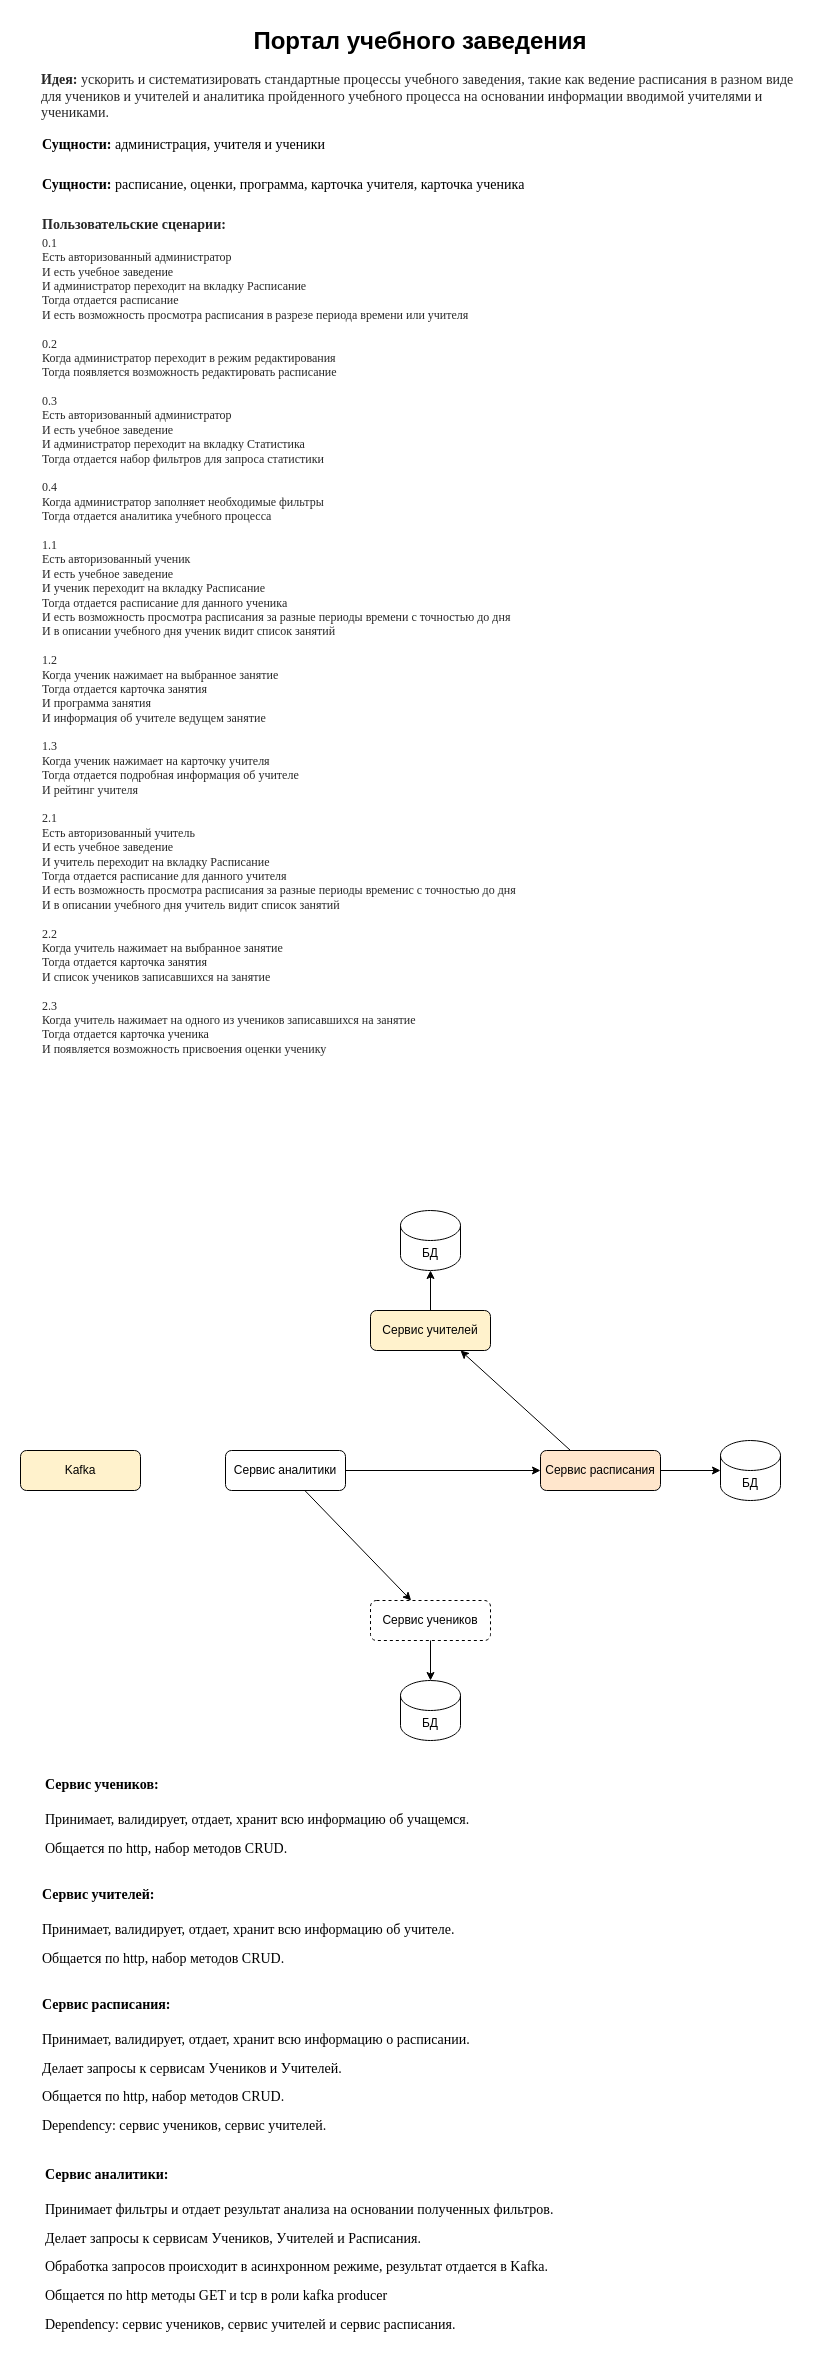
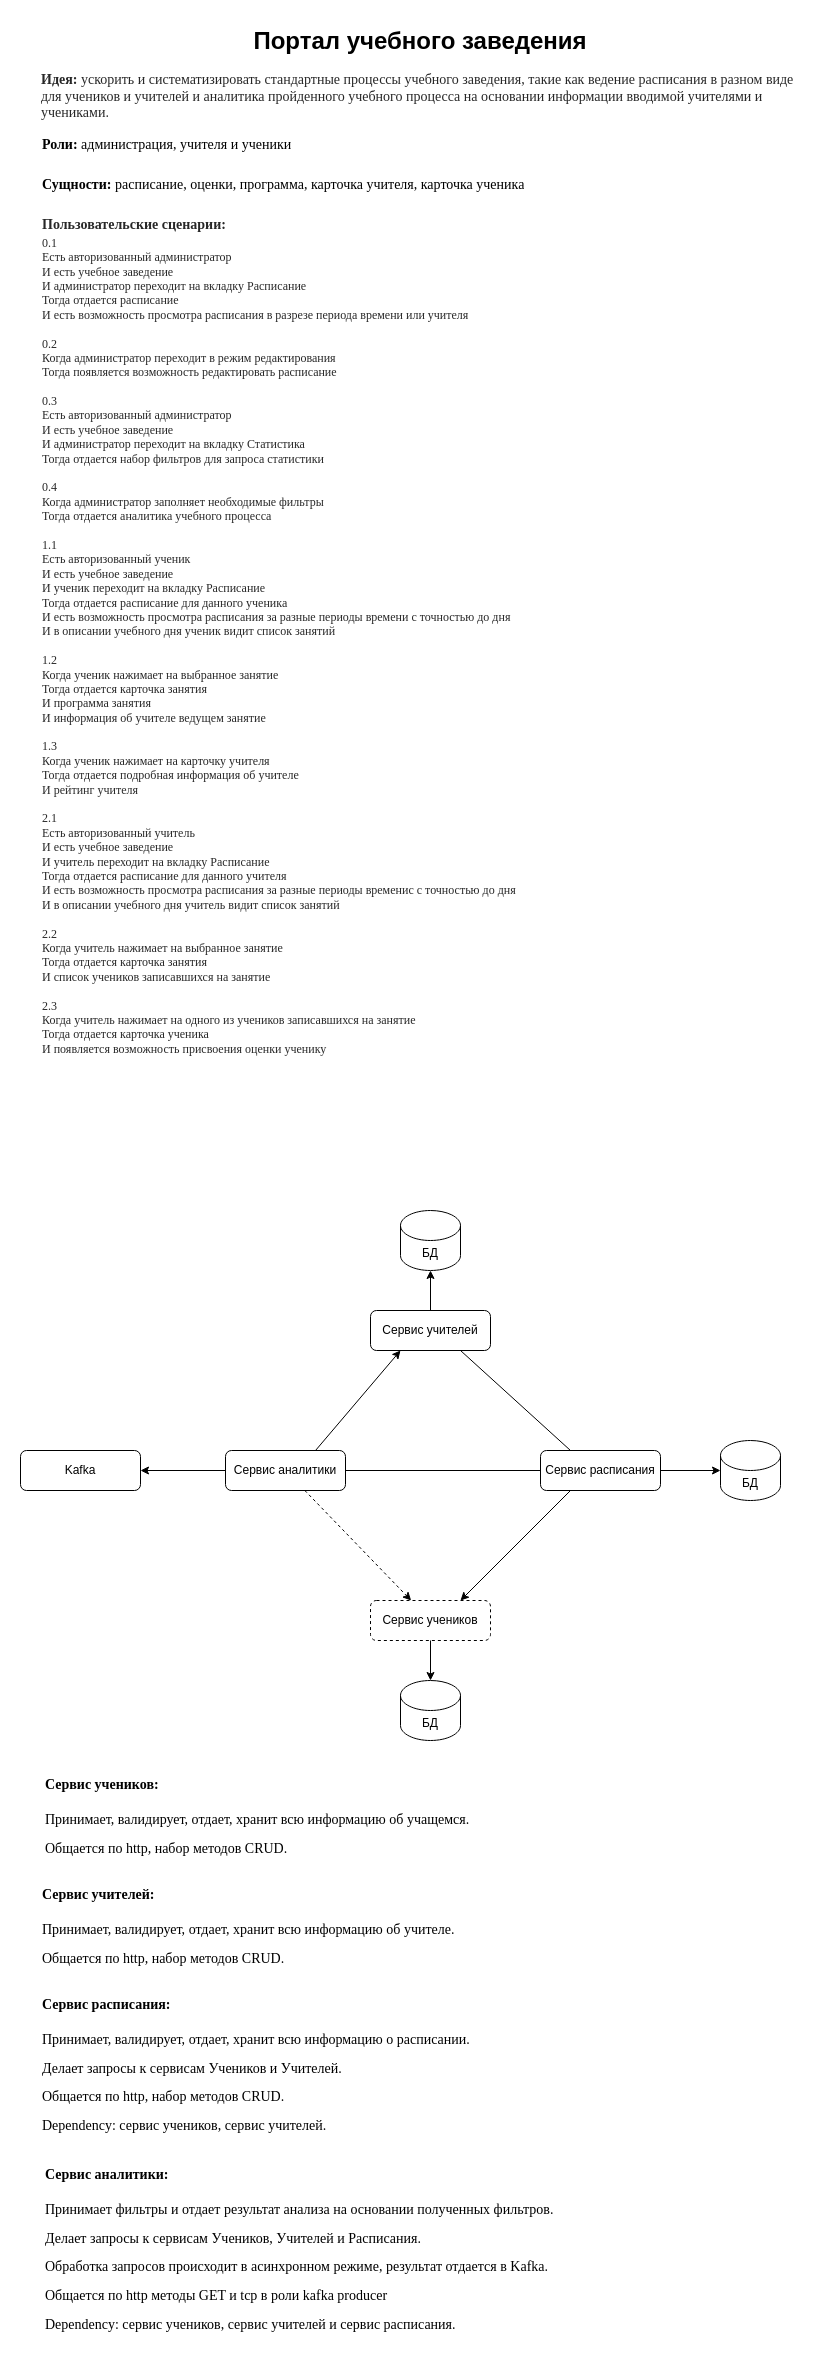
- <mxCell id="20" value="&lt;h1 style=&quot;margin-top: 0px;&quot;&gt;&lt;font face=&quot;Times New Roman&quot;&gt;&lt;font style=&quot;font-size: 14px;&quot;&gt;&lt;span style=&quot;background-color: initial;&quot;&gt;Сущности:&amp;nbsp;&lt;/span&gt;&lt;/font&gt;&lt;font style=&quot;font-size: 14px; font-weight: normal;&quot;&gt;администрация, учителя и ученики&lt;/font&gt;&lt;/font&gt;&lt;/h1&gt;" style="text;html=1;whiteSpace=wrap;overflow=hidden;rounded=0;" vertex="1" parent="1"><mxGeometry x="40" y="120" width="760" height="40" as="geometry" /></mxCell>
+ <mxCell id="20" value="&lt;h1 style=&quot;margin-top: 0px;&quot;&gt;&lt;font face=&quot;Times New Roman&quot;&gt;&lt;font style=&quot;font-size: 14px;&quot;&gt;&lt;span style=&quot;background-color: initial;&quot;&gt;Роли:&amp;nbsp;&lt;/span&gt;&lt;/font&gt;&lt;font style=&quot;font-size: 14px; font-weight: normal;&quot;&gt;администрация, учителя и ученики&lt;/font&gt;&lt;/font&gt;&lt;/h1&gt;" style="text;html=1;whiteSpace=wrap;overflow=hidden;rounded=0;" vertex="1" parent="1"><mxGeometry x="40" y="120" width="760" height="40" as="geometry" /></mxCell>
- <mxCell id="4" value="Сервис учителей" style="rounded=1;whiteSpace=wrap;html=1;fontSize=12;glass=0;strokeWidth=1;shadow=0;fillColor=#fff2cc;" vertex="1" parent="1"><mxGeometry x="370" y="1310" width="120" height="40" as="geometry" /></mxCell>
+ <mxCell id="4" value="Сервис учителей" style="rounded=1;whiteSpace=wrap;html=1;fontSize=12;glass=0;strokeWidth=1;shadow=0;" vertex="1" parent="1"><mxGeometry x="370" y="1310" width="120" height="40" as="geometry" /></mxCell>
- <mxCell id="13" value="" style="endArrow=classic;html=1;rounded=0;entryX=0.75;entryY=1;entryDx=0;entryDy=0;exitX=0.25;exitY=0;exitDx=0;exitDy=0;" edge="1" parent="1" source="6" target="4"><mxGeometry width="50" height="50" relative="1" as="geometry"><mxPoint x="690" y="1500" as="sourcePoint" /><mxPoint x="740" y="1450" as="targetPoint" /></mxGeometry></mxCell>
+ <mxCell id="13" value="" style="endArrow=none;html=1;rounded=0;entryX=0.75;entryY=1;entryDx=0;entryDy=0;exitX=0.25;exitY=0;exitDx=0;exitDy=0;" edge="1" parent="1" source="6" target="4"><mxGeometry width="50" height="50" relative="1" as="geometry"><mxPoint x="690" y="1500" as="sourcePoint" /><mxPoint x="740" y="1450" as="targetPoint" /></mxGeometry></mxCell>
+ <mxCell id="11" value="" style="endArrow=classic;html=1;rounded=0;exitX=0.75;exitY=0;exitDx=0;exitDy=0;entryX=0.25;entryY=1;entryDx=0;entryDy=0;" edge="1" parent="1" source="8" target="4"><mxGeometry width="50" height="50" relative="1" as="geometry"><mxPoint x="600" y="1590" as="sourcePoint" /><mxPoint x="650" y="1540" as="targetPoint" /></mxGeometry></mxCell>
- <mxCell id="17" value="Kafka" style="rounded=1;whiteSpace=wrap;html=1;fontSize=12;glass=0;strokeWidth=1;shadow=0;fillColor=#fff2cc;" vertex="1" parent="1"><mxGeometry x="20" y="1450" width="120" height="40" as="geometry" /></mxCell>
+ <mxCell id="17" value="Kafka" style="rounded=1;whiteSpace=wrap;html=1;fontSize=12;glass=0;strokeWidth=1;shadow=0;" vertex="1" parent="1"><mxGeometry x="20" y="1450" width="120" height="40" as="geometry" /></mxCell>
+ <mxCell id="18" value="" style="endArrow=classic;html=1;rounded=0;entryX=1;entryY=0.5;entryDx=0;entryDy=0;exitX=0;exitY=0.5;exitDx=0;exitDy=0;" edge="1" parent="1" source="8" target="17"><mxGeometry width="50" height="50" relative="1" as="geometry"><mxPoint x="490" y="1490" as="sourcePoint" /><mxPoint x="540" y="1440" as="targetPoint" /></mxGeometry></mxCell>
- <mxCell id="9" value="" style="endArrow=classic;html=1;rounded=0;entryX=0;entryY=0.5;entryDx=0;entryDy=0;exitX=1;exitY=0.5;exitDx=0;exitDy=0;" edge="1" parent="1" source="8" target="6"><mxGeometry width="50" height="50" relative="1" as="geometry"><mxPoint x="640" y="1380" as="sourcePoint" /><mxPoint x="650" y="1540" as="targetPoint" /></mxGeometry></mxCell>
+ <mxCell id="9" value="" style="endArrow=none;html=1;rounded=0;entryX=0;entryY=0.5;entryDx=0;entryDy=0;exitX=1;exitY=0.5;exitDx=0;exitDy=0;" edge="1" parent="1" source="8" target="6"><mxGeometry width="50" height="50" relative="1" as="geometry"><mxPoint x="640" y="1380" as="sourcePoint" /><mxPoint x="650" y="1540" as="targetPoint" /></mxGeometry></mxCell>
- <mxCell id="6" value="Сервис расписания" style="rounded=1;whiteSpace=wrap;html=1;fontSize=12;glass=0;strokeWidth=1;shadow=0;fillColor=#ffe6cc;" vertex="1" parent="1"><mxGeometry x="540" y="1450" width="120" height="40" as="geometry" /></mxCell>
+ <mxCell id="6" value="Сервис расписания" style="rounded=1;whiteSpace=wrap;html=1;fontSize=12;glass=0;strokeWidth=1;shadow=0;" vertex="1" parent="1"><mxGeometry x="540" y="1450" width="120" height="40" as="geometry" /></mxCell>
- <mxCell id="10" value="" style="endArrow=classic;html=1;rounded=0;" edge="1" parent="1" source="8" target="2"><mxGeometry width="50" height="50" relative="1" as="geometry"><mxPoint x="400" y="1350" as="sourcePoint" /><mxPoint x="490" y="1430" as="targetPoint" /></mxGeometry></mxCell>
+ <mxCell id="10" value="" style="endArrow=classic;html=1;rounded=0;dashed=1;" edge="1" parent="1" source="8" target="2"><mxGeometry width="50" height="50" relative="1" as="geometry"><mxPoint x="400" y="1350" as="sourcePoint" /><mxPoint x="490" y="1430" as="targetPoint" /></mxGeometry></mxCell>
+ <mxCell id="14" value="" style="endArrow=classic;html=1;rounded=0;entryX=0.75;entryY=0;entryDx=0;entryDy=0;exitX=0.25;exitY=1;exitDx=0;exitDy=0;" edge="1" parent="1" source="6" target="2"><mxGeometry width="50" height="50" relative="1" as="geometry"><mxPoint x="690" y="1500" as="sourcePoint" /><mxPoint x="740" y="1450" as="targetPoint" /></mxGeometry></mxCell>
